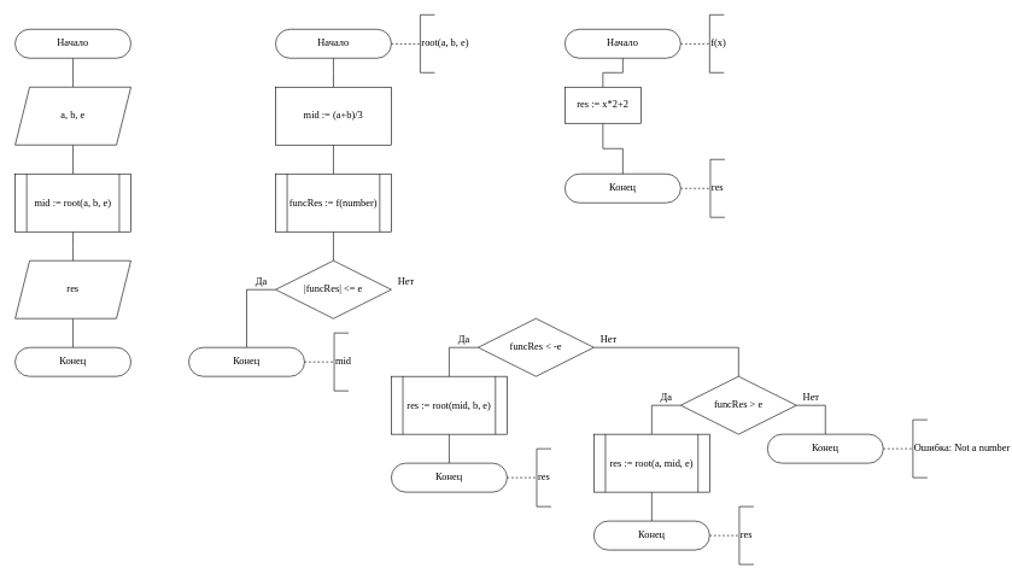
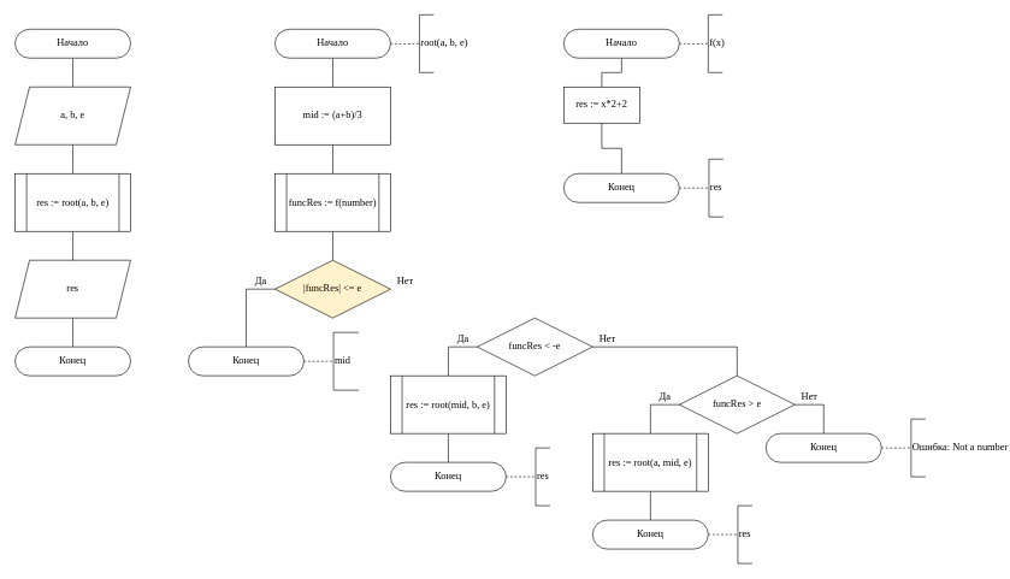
- <mxCell id="7" value="&lt;p style=&quot;line-height: 27px ; font-size: 14px&quot;&gt;&lt;font style=&quot;font-size: 14px&quot;&gt;mid := root(a, b, e)&lt;/font&gt;&lt;/p&gt;" style="shape=process;whiteSpace=wrap;html=1;backgroundOutline=1;fontSize=14;fontStyle=0;fontFamily=Times New Roman;" vertex="1" parent="1"><mxGeometry x="20" y="240" width="160" height="80" as="geometry" /></mxCell>
+ <mxCell id="7" value="&lt;p style=&quot;line-height: 27px ; font-size: 14px&quot;&gt;&lt;font style=&quot;font-size: 14px&quot;&gt;res := root(a, b, e)&lt;/font&gt;&lt;/p&gt;" style="shape=process;whiteSpace=wrap;html=1;backgroundOutline=1;fontSize=14;fontStyle=0;fontFamily=Times New Roman;" vertex="1" parent="1"><mxGeometry x="20" y="240" width="160" height="80" as="geometry" /></mxCell>
- <mxCell id="30" value="|funcRes| &amp;lt;= e" style="rhombus;whiteSpace=wrap;html=1;fontSize=14;fontFamily=Times New Roman;fontStyle=0" vertex="1" parent="1"><mxGeometry x="380" y="360" width="160" height="80" as="geometry" /></mxCell>
+ <mxCell id="30" value="|funcRes| &amp;lt;= e" style="rhombus;whiteSpace=wrap;html=1;fontSize=14;fontFamily=Times New Roman;fontStyle=0;fillColor=#fff2cc;" vertex="1" parent="1"><mxGeometry x="380" y="360" width="160" height="80" as="geometry" /></mxCell>
- <mxCell id="35" value="&lt;div style=&quot;text-align: center&quot;&gt;&lt;span&gt;mid&lt;/span&gt;&lt;/div&gt;" style="strokeWidth=1;html=1;shape=mxgraph.flowchart.annotation_1;align=left;pointerEvents=1;fontSize=14;fontStyle=0;fontFamily=Times New Roman;" vertex="1" parent="1"><mxGeometry x="461" y="460" width="20" height="80" as="geometry" /></mxCell>
+ <mxCell id="35" value="&lt;div style=&quot;text-align: center&quot;&gt;&lt;span&gt;mid&lt;/span&gt;&lt;/div&gt;" style="strokeWidth=1;html=1;shape=mxgraph.flowchart.annotation_1;align=left;pointerEvents=1;fontSize=14;fontStyle=0;fontFamily=Times New Roman;" vertex="1" parent="1"><mxGeometry x="461" y="460" width="35" height="80" as="geometry" /></mxCell>
